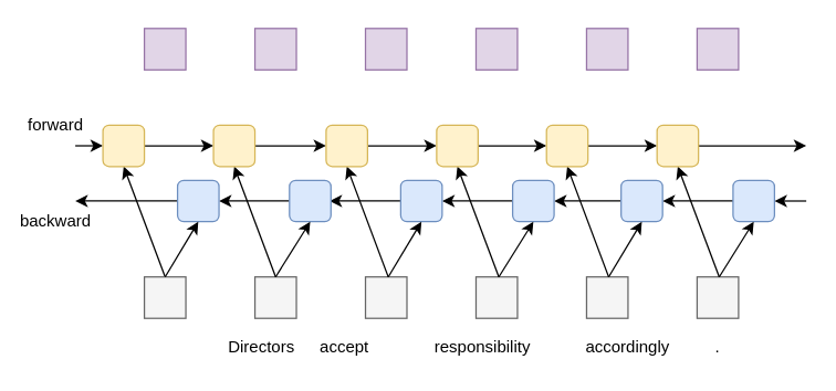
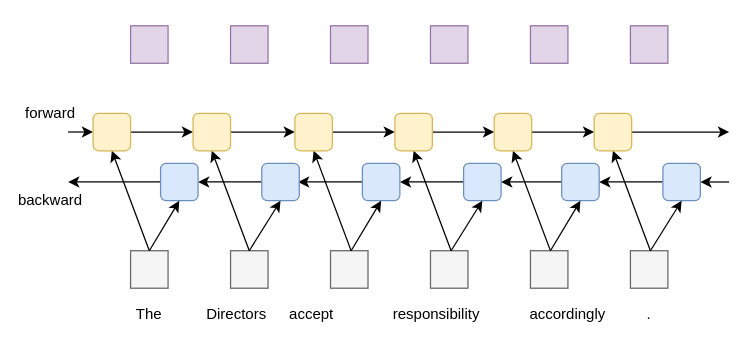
+ <mxCell id="46" value="The" style="text;html=1;strokeColor=none;fillColor=none;align=center;verticalAlign=middle;whiteSpace=wrap;rounded=0;" vertex="1" parent="1"><mxGeometry x="99" y="241" width="40" height="20" as="geometry" /></mxCell>
